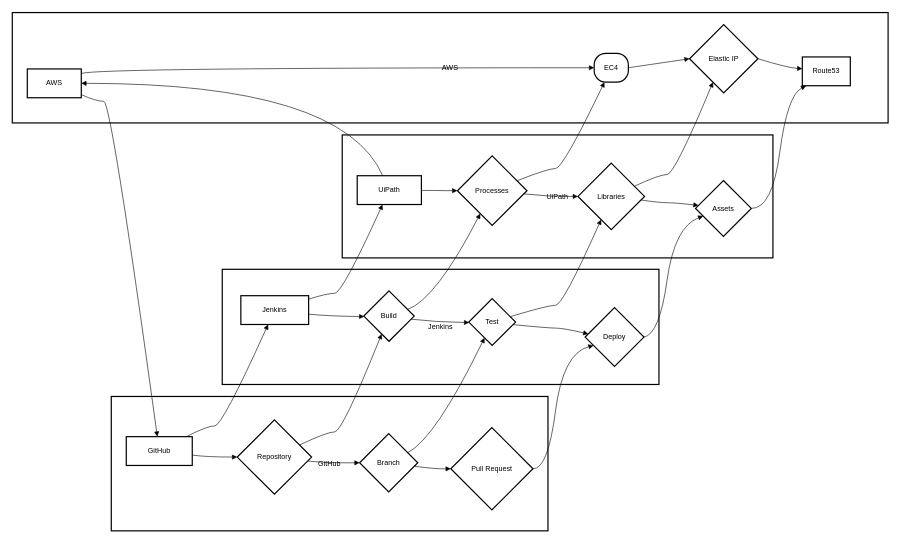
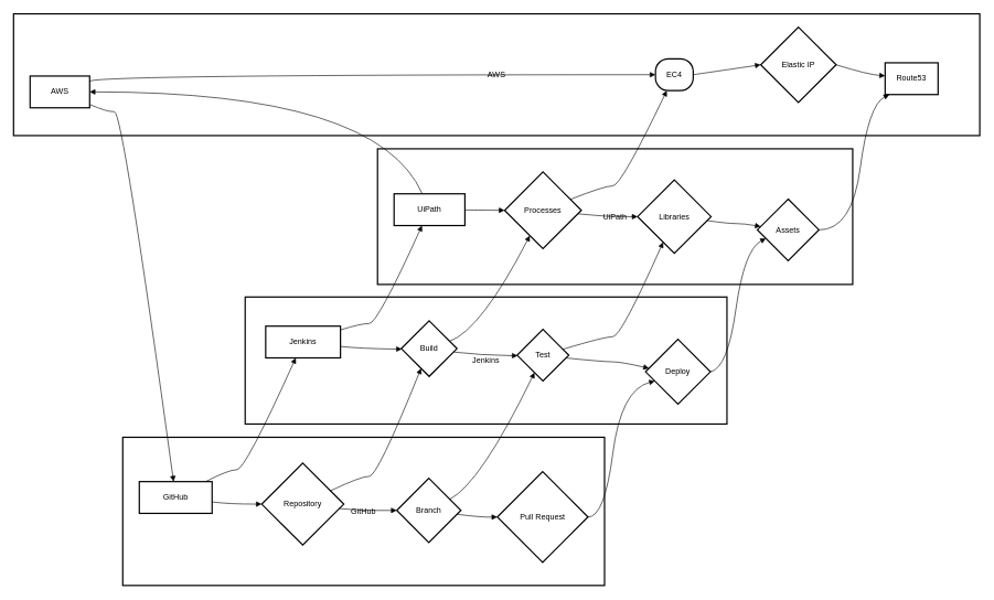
- <mxCell id="43" value="" style="curved=1;startArrow=none;endArrow=block;exitX=1;exitY=0.28;entryX=0.27;entryY=1;" edge="1" parent="1" source="20" target="8"><mxGeometry relative="1" as="geometry"><Array as="points"><mxPoint x="1099" y="290" /><mxPoint x="1124" y="290" /></Array></mxGeometry></mxCell>
- <mxCell id="21" value="Assets" style="rhombus;strokeWidth=2;whiteSpace=wrap;" vertex="1" parent="1"><mxGeometry x="1159" y="300" width="93" height="93" as="geometry" /></mxCell>
+ <mxCell id="21" value="Assets" style="rhombus;strokeWidth=2;whiteSpace=wrap;" vertex="1" parent="1"><mxGeometry x="1144" y="300" width="93" height="93" as="geometry" /></mxCell>
